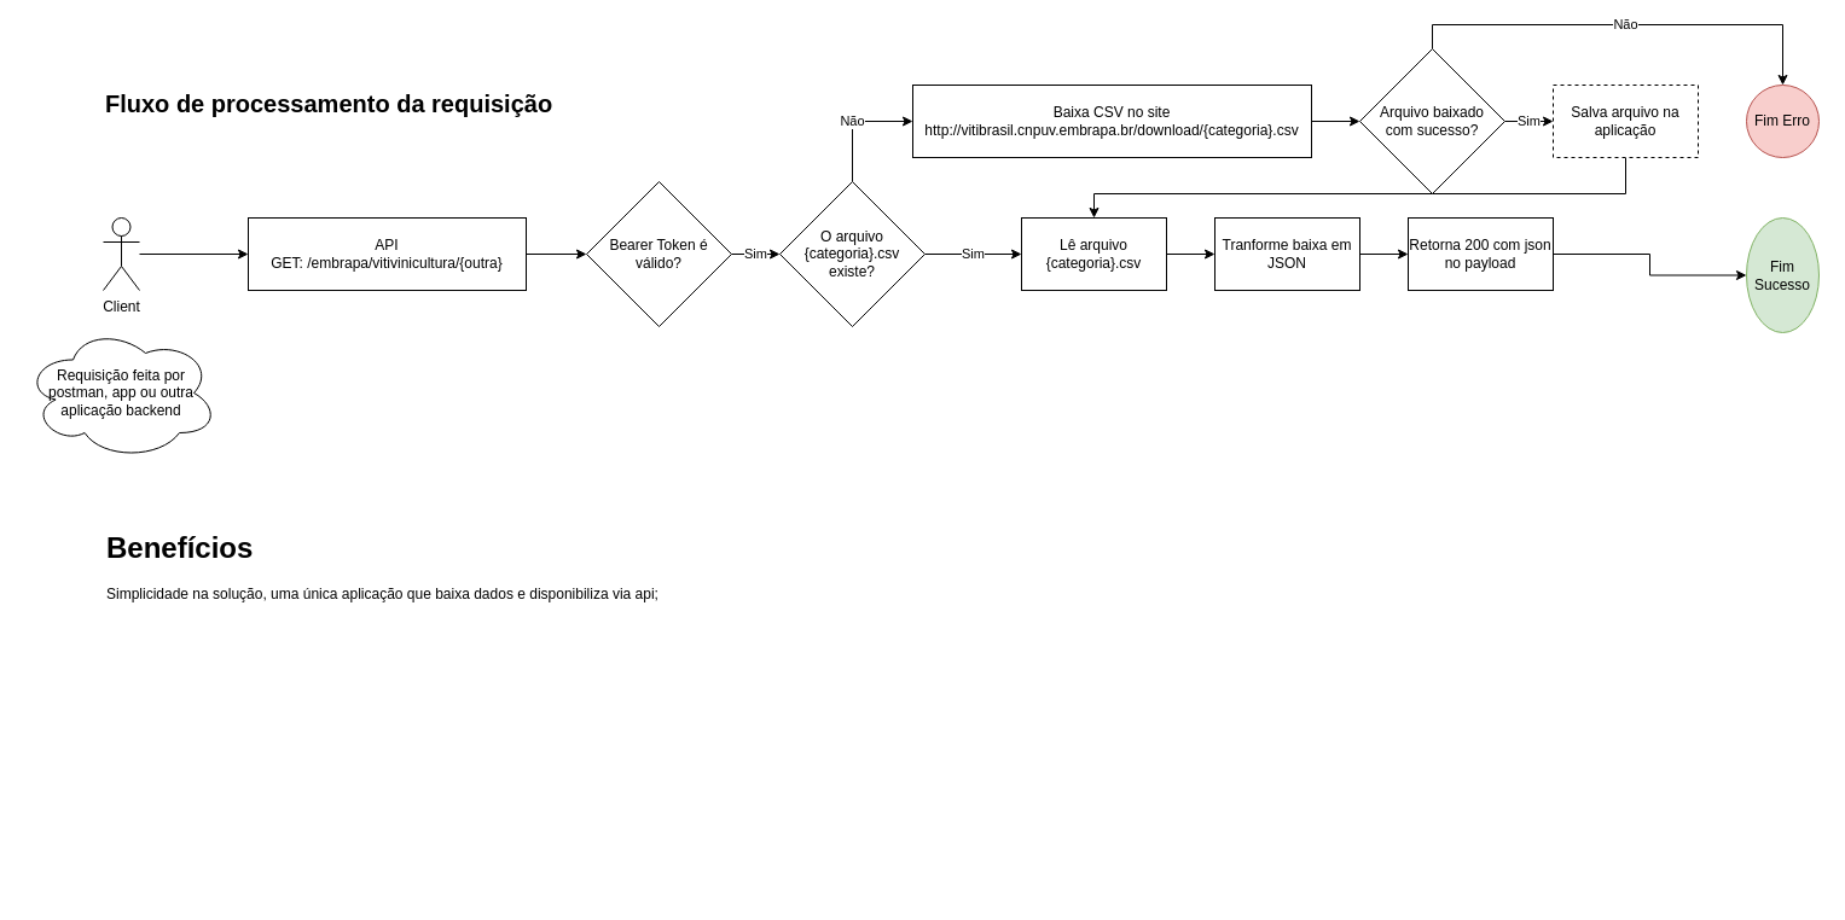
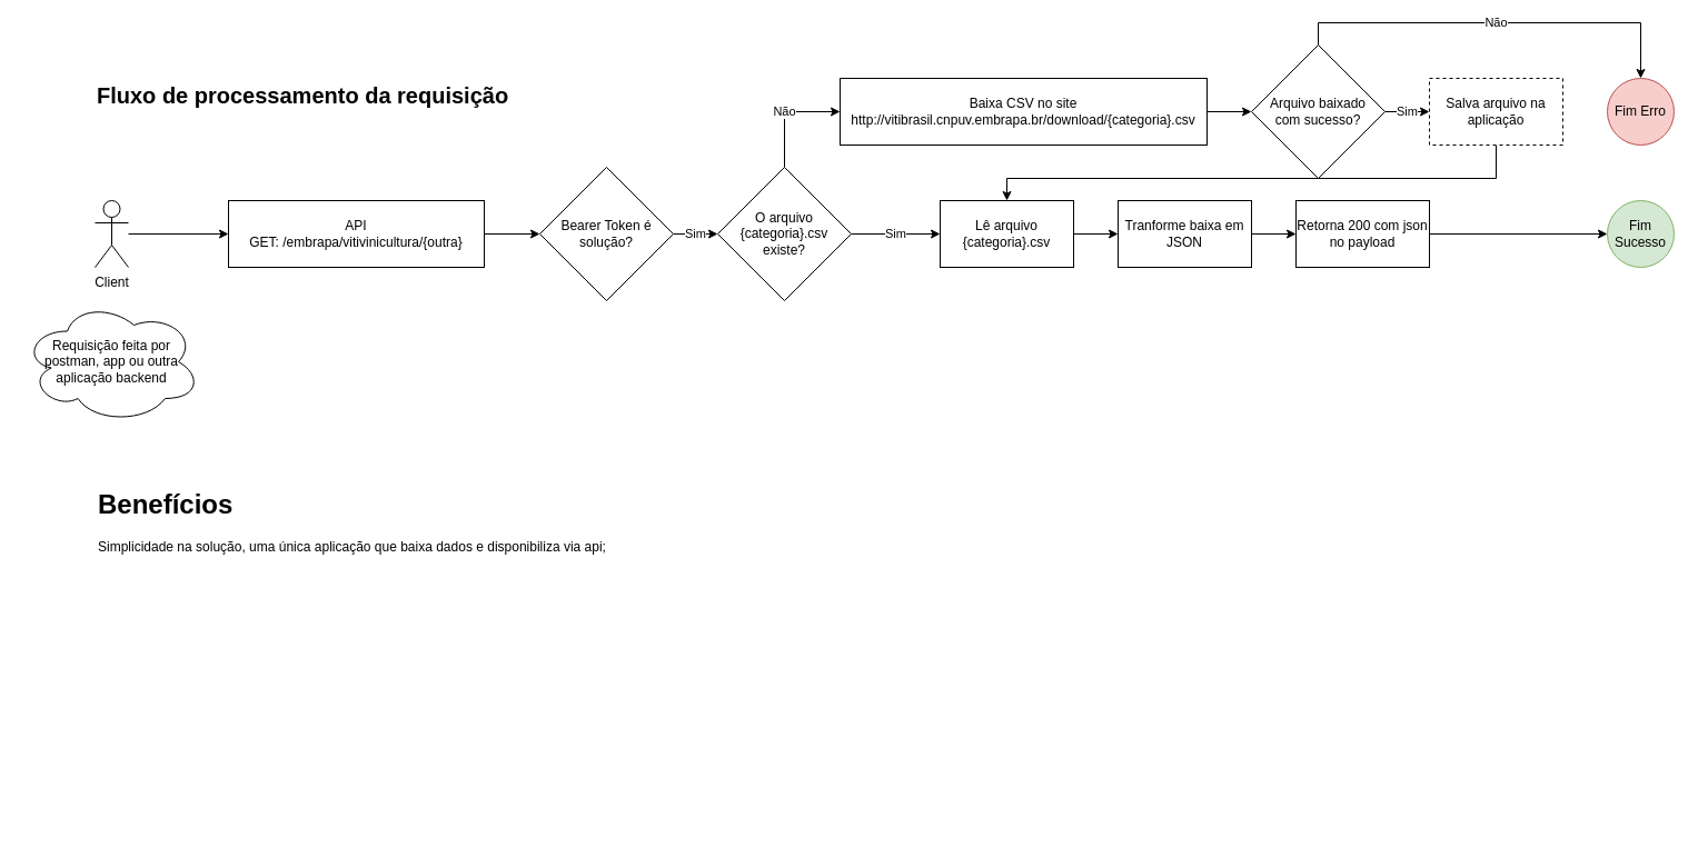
- <mxCell id="26" value="Bearer Token é válido?" style="rhombus;whiteSpace=wrap;html=1;" vertex="1" parent="1"><mxGeometry x="485" y="150" width="120" height="120" as="geometry" /></mxCell>
+ <mxCell id="26" value="Bearer Token é solução?" style="rhombus;whiteSpace=wrap;html=1;" vertex="1" parent="1"><mxGeometry x="485" y="150" width="120" height="120" as="geometry" /></mxCell>
- <mxCell id="22" value="Fim Sucesso" style="ellipse;whiteSpace=wrap;html=1;aspect=fixed;fillColor=#d5e8d4;strokeColor=#82b366;" vertex="1" parent="1"><mxGeometry x="1445" y="180" width="60" height="95" as="geometry" /></mxCell>
+ <mxCell id="22" value="Fim Sucesso" style="ellipse;whiteSpace=wrap;html=1;aspect=fixed;fillColor=#d5e8d4;strokeColor=#82b366;" vertex="1" parent="1"><mxGeometry x="1445" y="180" width="60" height="60" as="geometry" /></mxCell>
